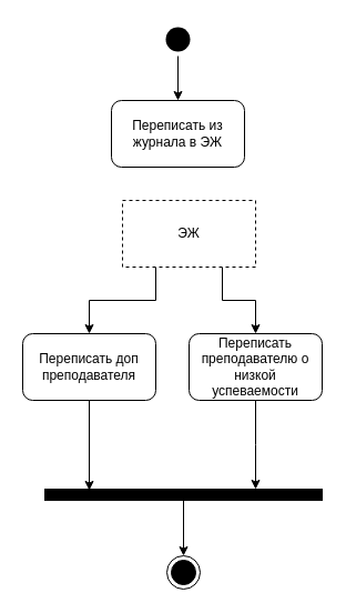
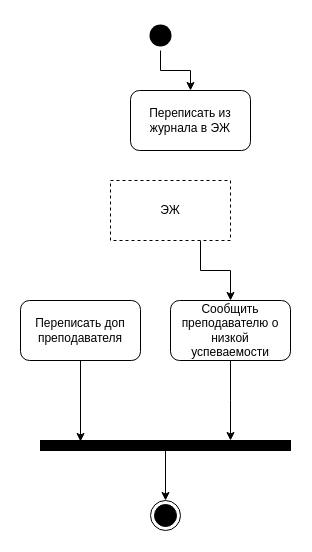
- <mxCell id="5" value="Переписать из&lt;br&gt;журнала в ЭЖ" style="rounded=1;whiteSpace=wrap;html=1;strokeColor=default;fillColor=#FFFFFF;" vertex="1" parent="1"><mxGeometry x="100" y="90" width="120" height="60" as="geometry" /></mxCell>
+ <mxCell id="5" value="Переписать из&lt;br&gt;журнала в ЭЖ" style="rounded=1;whiteSpace=wrap;html=1;strokeColor=default;fillColor=#FFFFFF;" vertex="1" parent="1"><mxGeometry x="130" y="90" width="120" height="60" as="geometry" /></mxCell>
- <mxCell id="7" style="edgeStyle=orthogonalEdgeStyle;rounded=0;orthogonalLoop=1;jettySize=auto;html=1;exitX=0.25;exitY=1;exitDx=0;exitDy=0;entryX=0.5;entryY=0;entryDx=0;entryDy=0;" edge="1" parent="1" source="8" target="12"><mxGeometry relative="1" as="geometry" /></mxCell>
- <mxCell id="10" value="Переписать преподавателю о низкой успеваемости" style="rounded=1;whiteSpace=wrap;html=1;" vertex="1" parent="1"><mxGeometry x="170" y="300" width="120" height="60" as="geometry" /></mxCell>
+ <mxCell id="10" value="Сообщить преподавателю о низкой успеваемости" style="rounded=1;whiteSpace=wrap;html=1;" vertex="1" parent="1"><mxGeometry x="170" y="300" width="120" height="60" as="geometry" /></mxCell>
